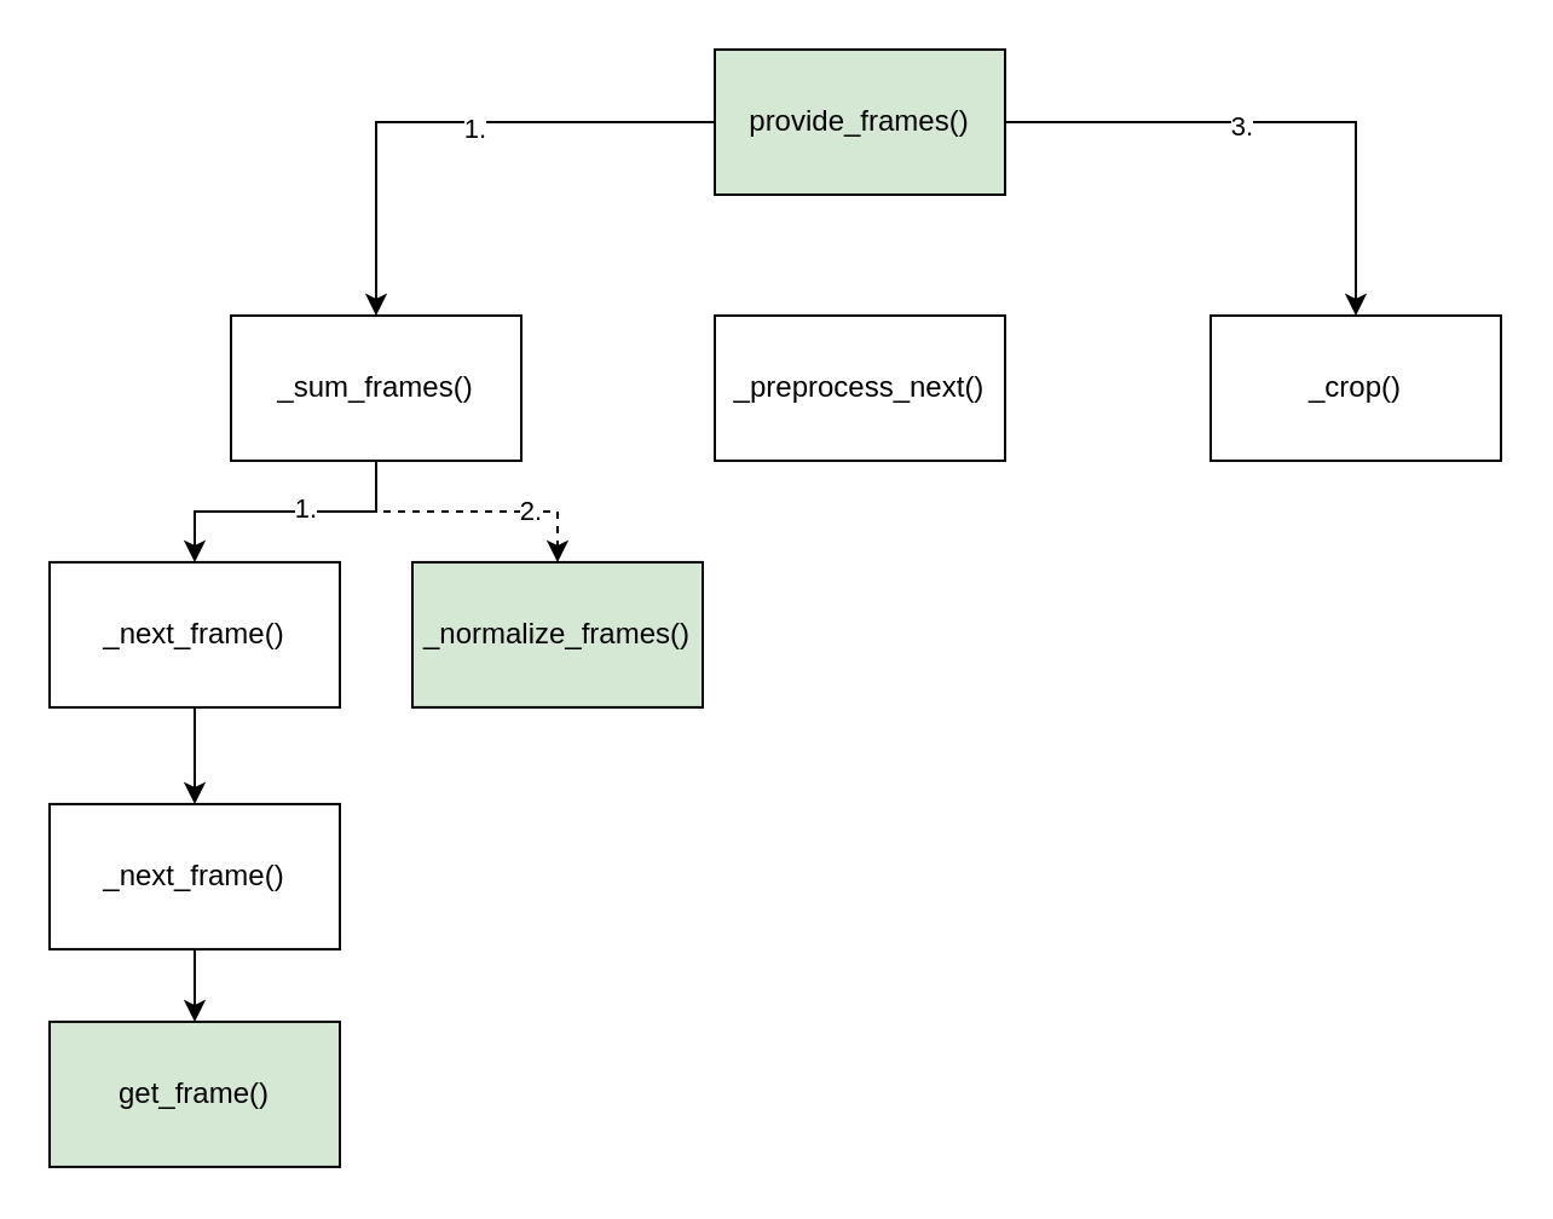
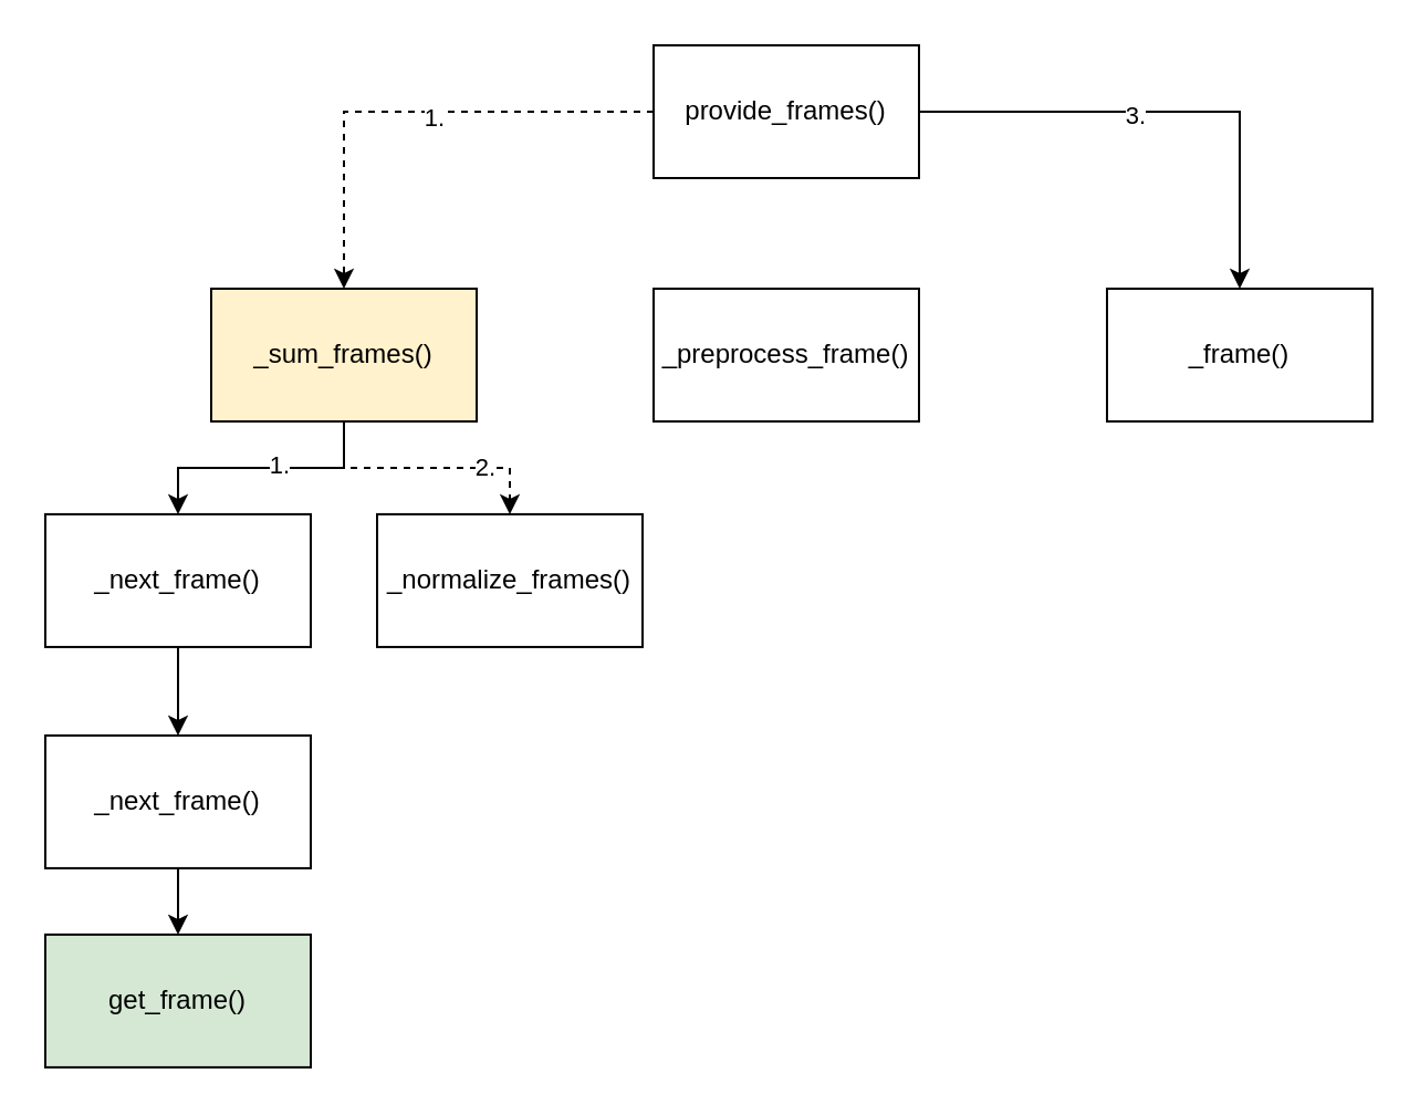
- <mxCell id="6" value="provide_frames()" style="rounded=0;whiteSpace=wrap;html=1;fillColor=#d5e8d4;" vertex="1" parent="1"><mxGeometry x="295" y="20" width="120" height="60" as="geometry" /></mxCell>
+ <mxCell id="6" value="provide_frames()" style="rounded=0;whiteSpace=wrap;html=1;" vertex="1" parent="1"><mxGeometry x="295" y="20" width="120" height="60" as="geometry" /></mxCell>
- <mxCell id="2" style="edgeStyle=orthogonalEdgeStyle;rounded=0;orthogonalLoop=1;jettySize=auto;html=1;" edge="1" parent="1" source="6" target="11"><mxGeometry relative="1" as="geometry" /></mxCell>
+ <mxCell id="2" style="edgeStyle=orthogonalEdgeStyle;rounded=0;orthogonalLoop=1;jettySize=auto;html=1;dashed=1;" edge="1" parent="1" source="6" target="11"><mxGeometry relative="1" as="geometry" /></mxCell>
- <mxCell id="11" value="_sum_frames()" style="rounded=0;whiteSpace=wrap;html=1;" vertex="1" parent="1"><mxGeometry x="95" y="130" width="120" height="60" as="geometry" /></mxCell>
+ <mxCell id="11" value="_sum_frames()" style="rounded=0;whiteSpace=wrap;html=1;fillColor=#fff2cc;" vertex="1" parent="1"><mxGeometry x="95" y="130" width="120" height="60" as="geometry" /></mxCell>
- <mxCell id="18" value="_preprocess_next()" style="rounded=0;whiteSpace=wrap;html=1;" vertex="1" parent="1"><mxGeometry x="295" y="130" width="120" height="60" as="geometry" /></mxCell>
+ <mxCell id="18" value="_preprocess_frame()" style="rounded=0;whiteSpace=wrap;html=1;" vertex="1" parent="1"><mxGeometry x="295" y="130" width="120" height="60" as="geometry" /></mxCell>
- <mxCell id="19" value="_crop()" style="rounded=0;whiteSpace=wrap;html=1;" vertex="1" parent="1"><mxGeometry x="500" y="130" width="120" height="60" as="geometry" /></mxCell>
+ <mxCell id="19" value="_frame()" style="rounded=0;whiteSpace=wrap;html=1;" vertex="1" parent="1"><mxGeometry x="500" y="130" width="120" height="60" as="geometry" /></mxCell>
- <mxCell id="17" value="_normalize_frames()" style="rounded=0;whiteSpace=wrap;html=1;fillColor=#d5e8d4;" vertex="1" parent="1"><mxGeometry x="170" y="231.96" width="120" height="60" as="geometry" /></mxCell>
+ <mxCell id="17" value="_normalize_frames()" style="rounded=0;whiteSpace=wrap;html=1;" vertex="1" parent="1"><mxGeometry x="170" y="231.96" width="120" height="60" as="geometry" /></mxCell>
